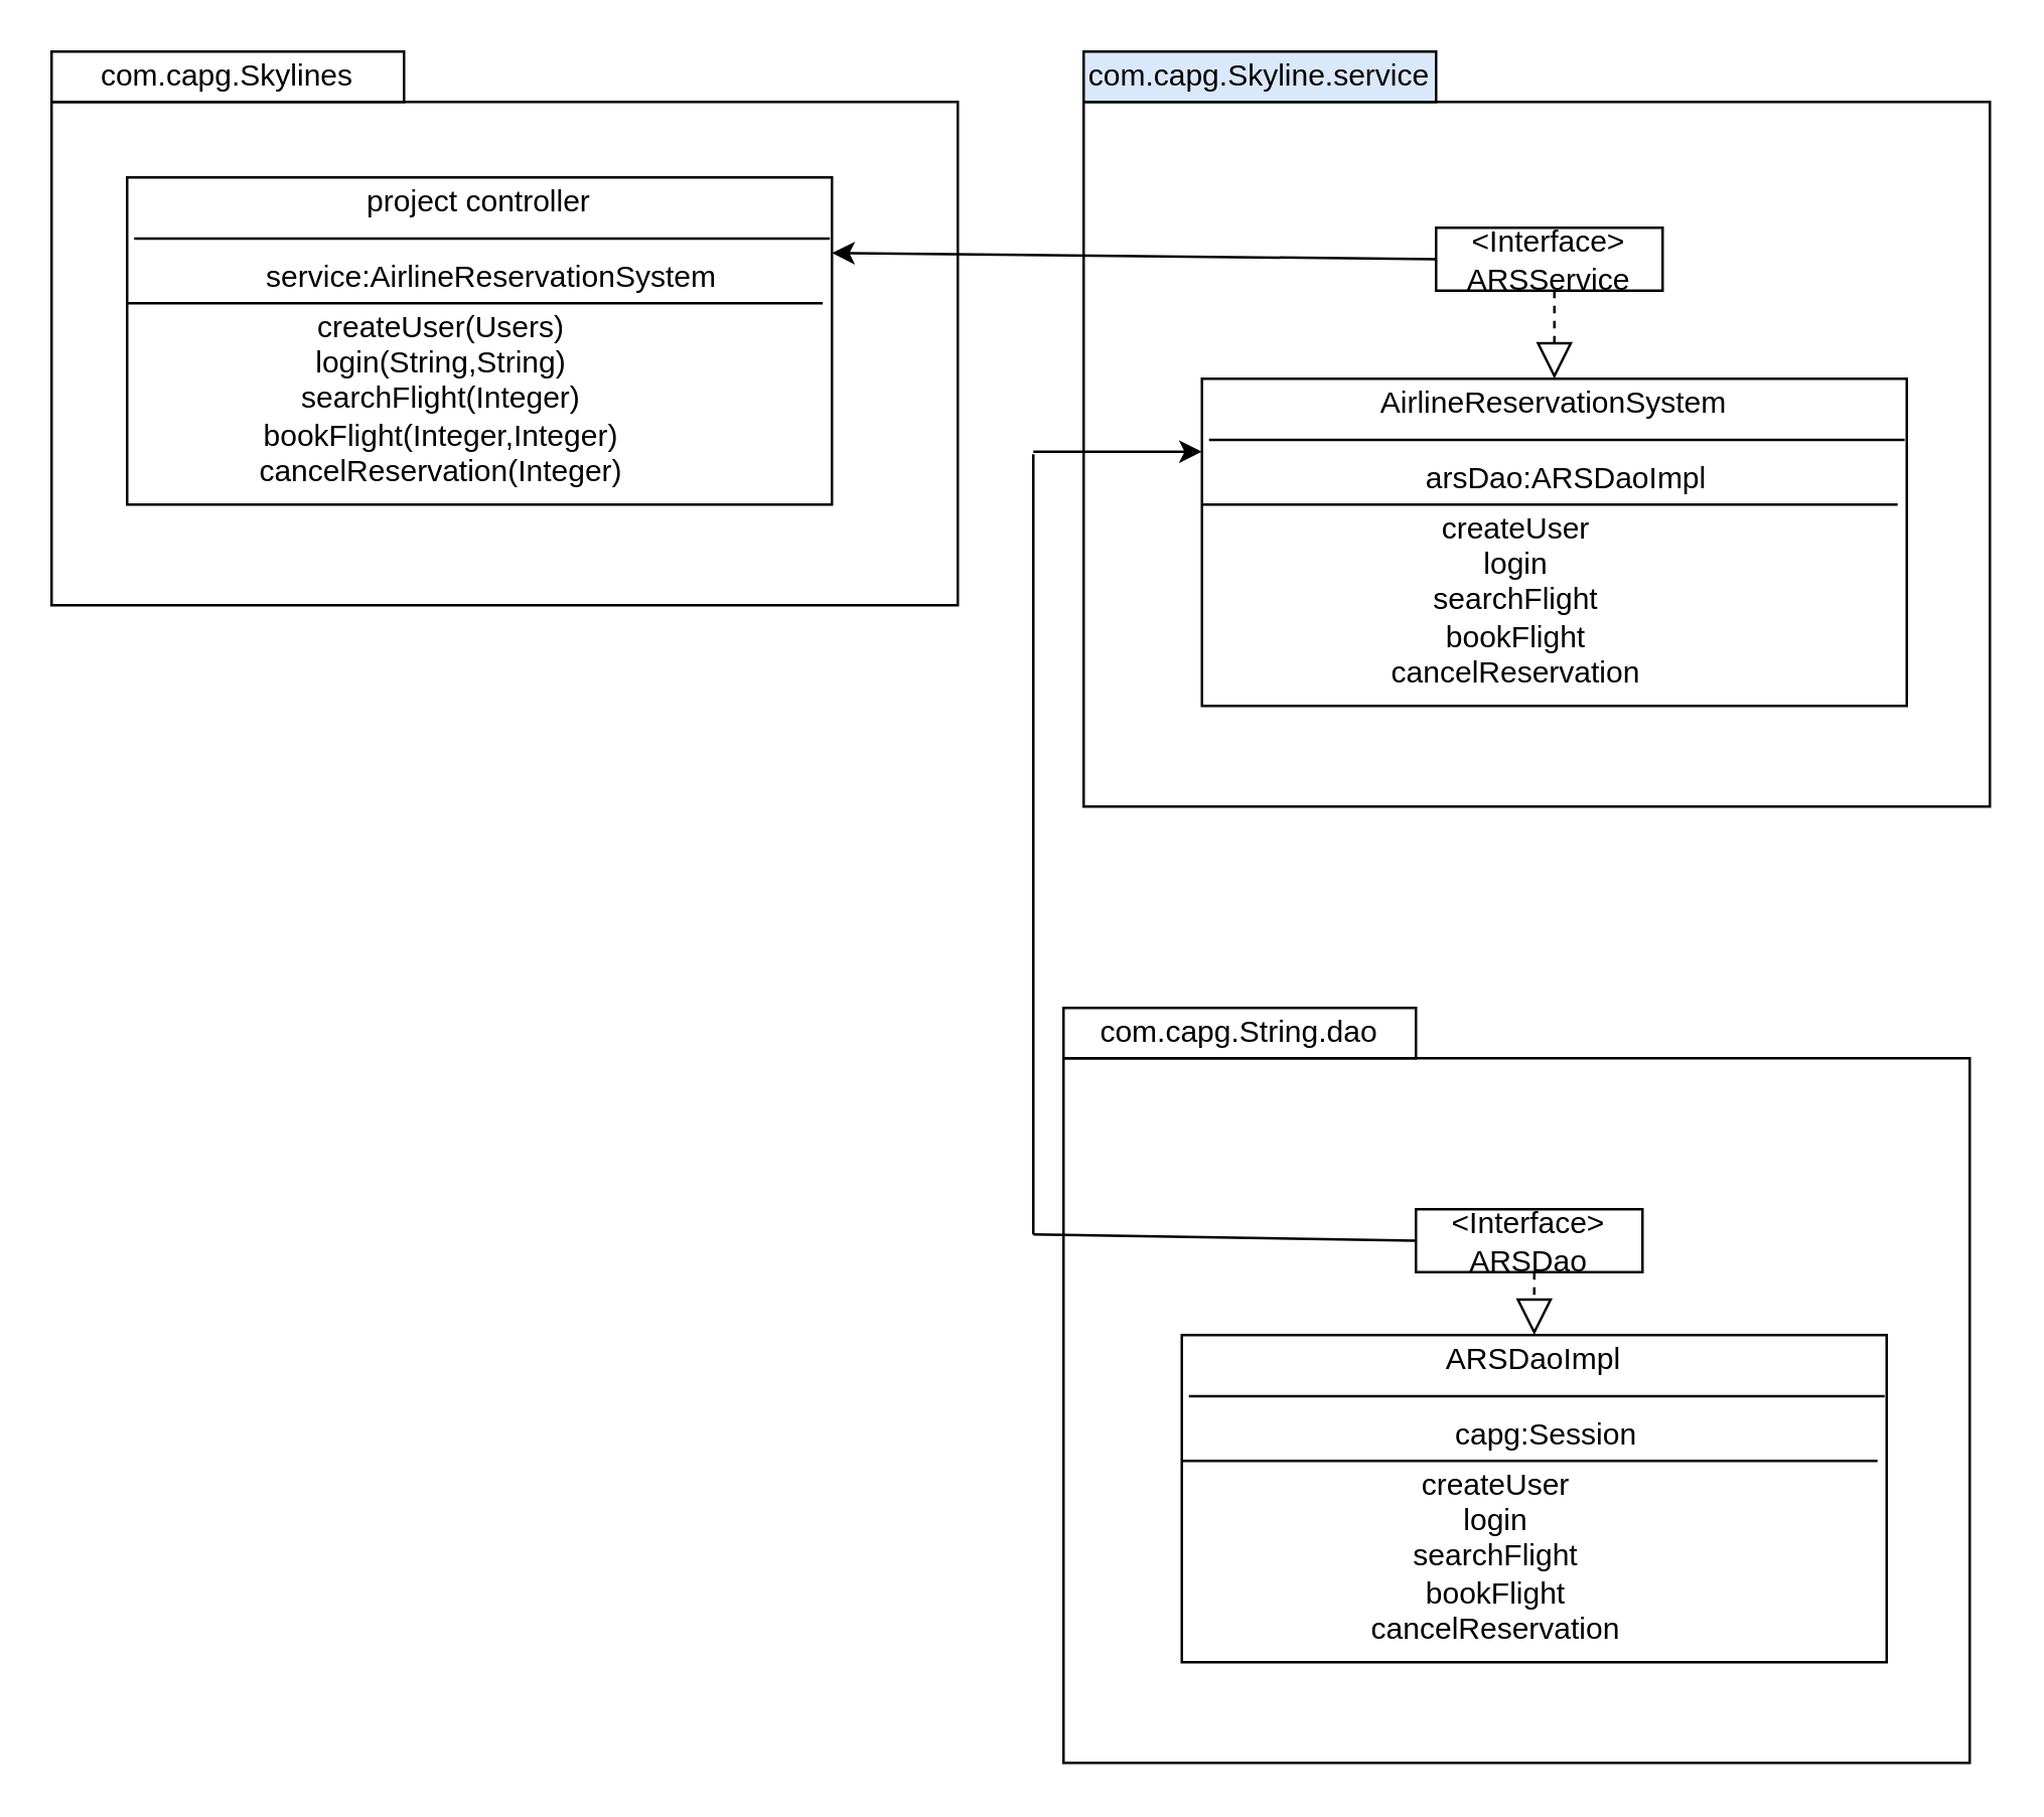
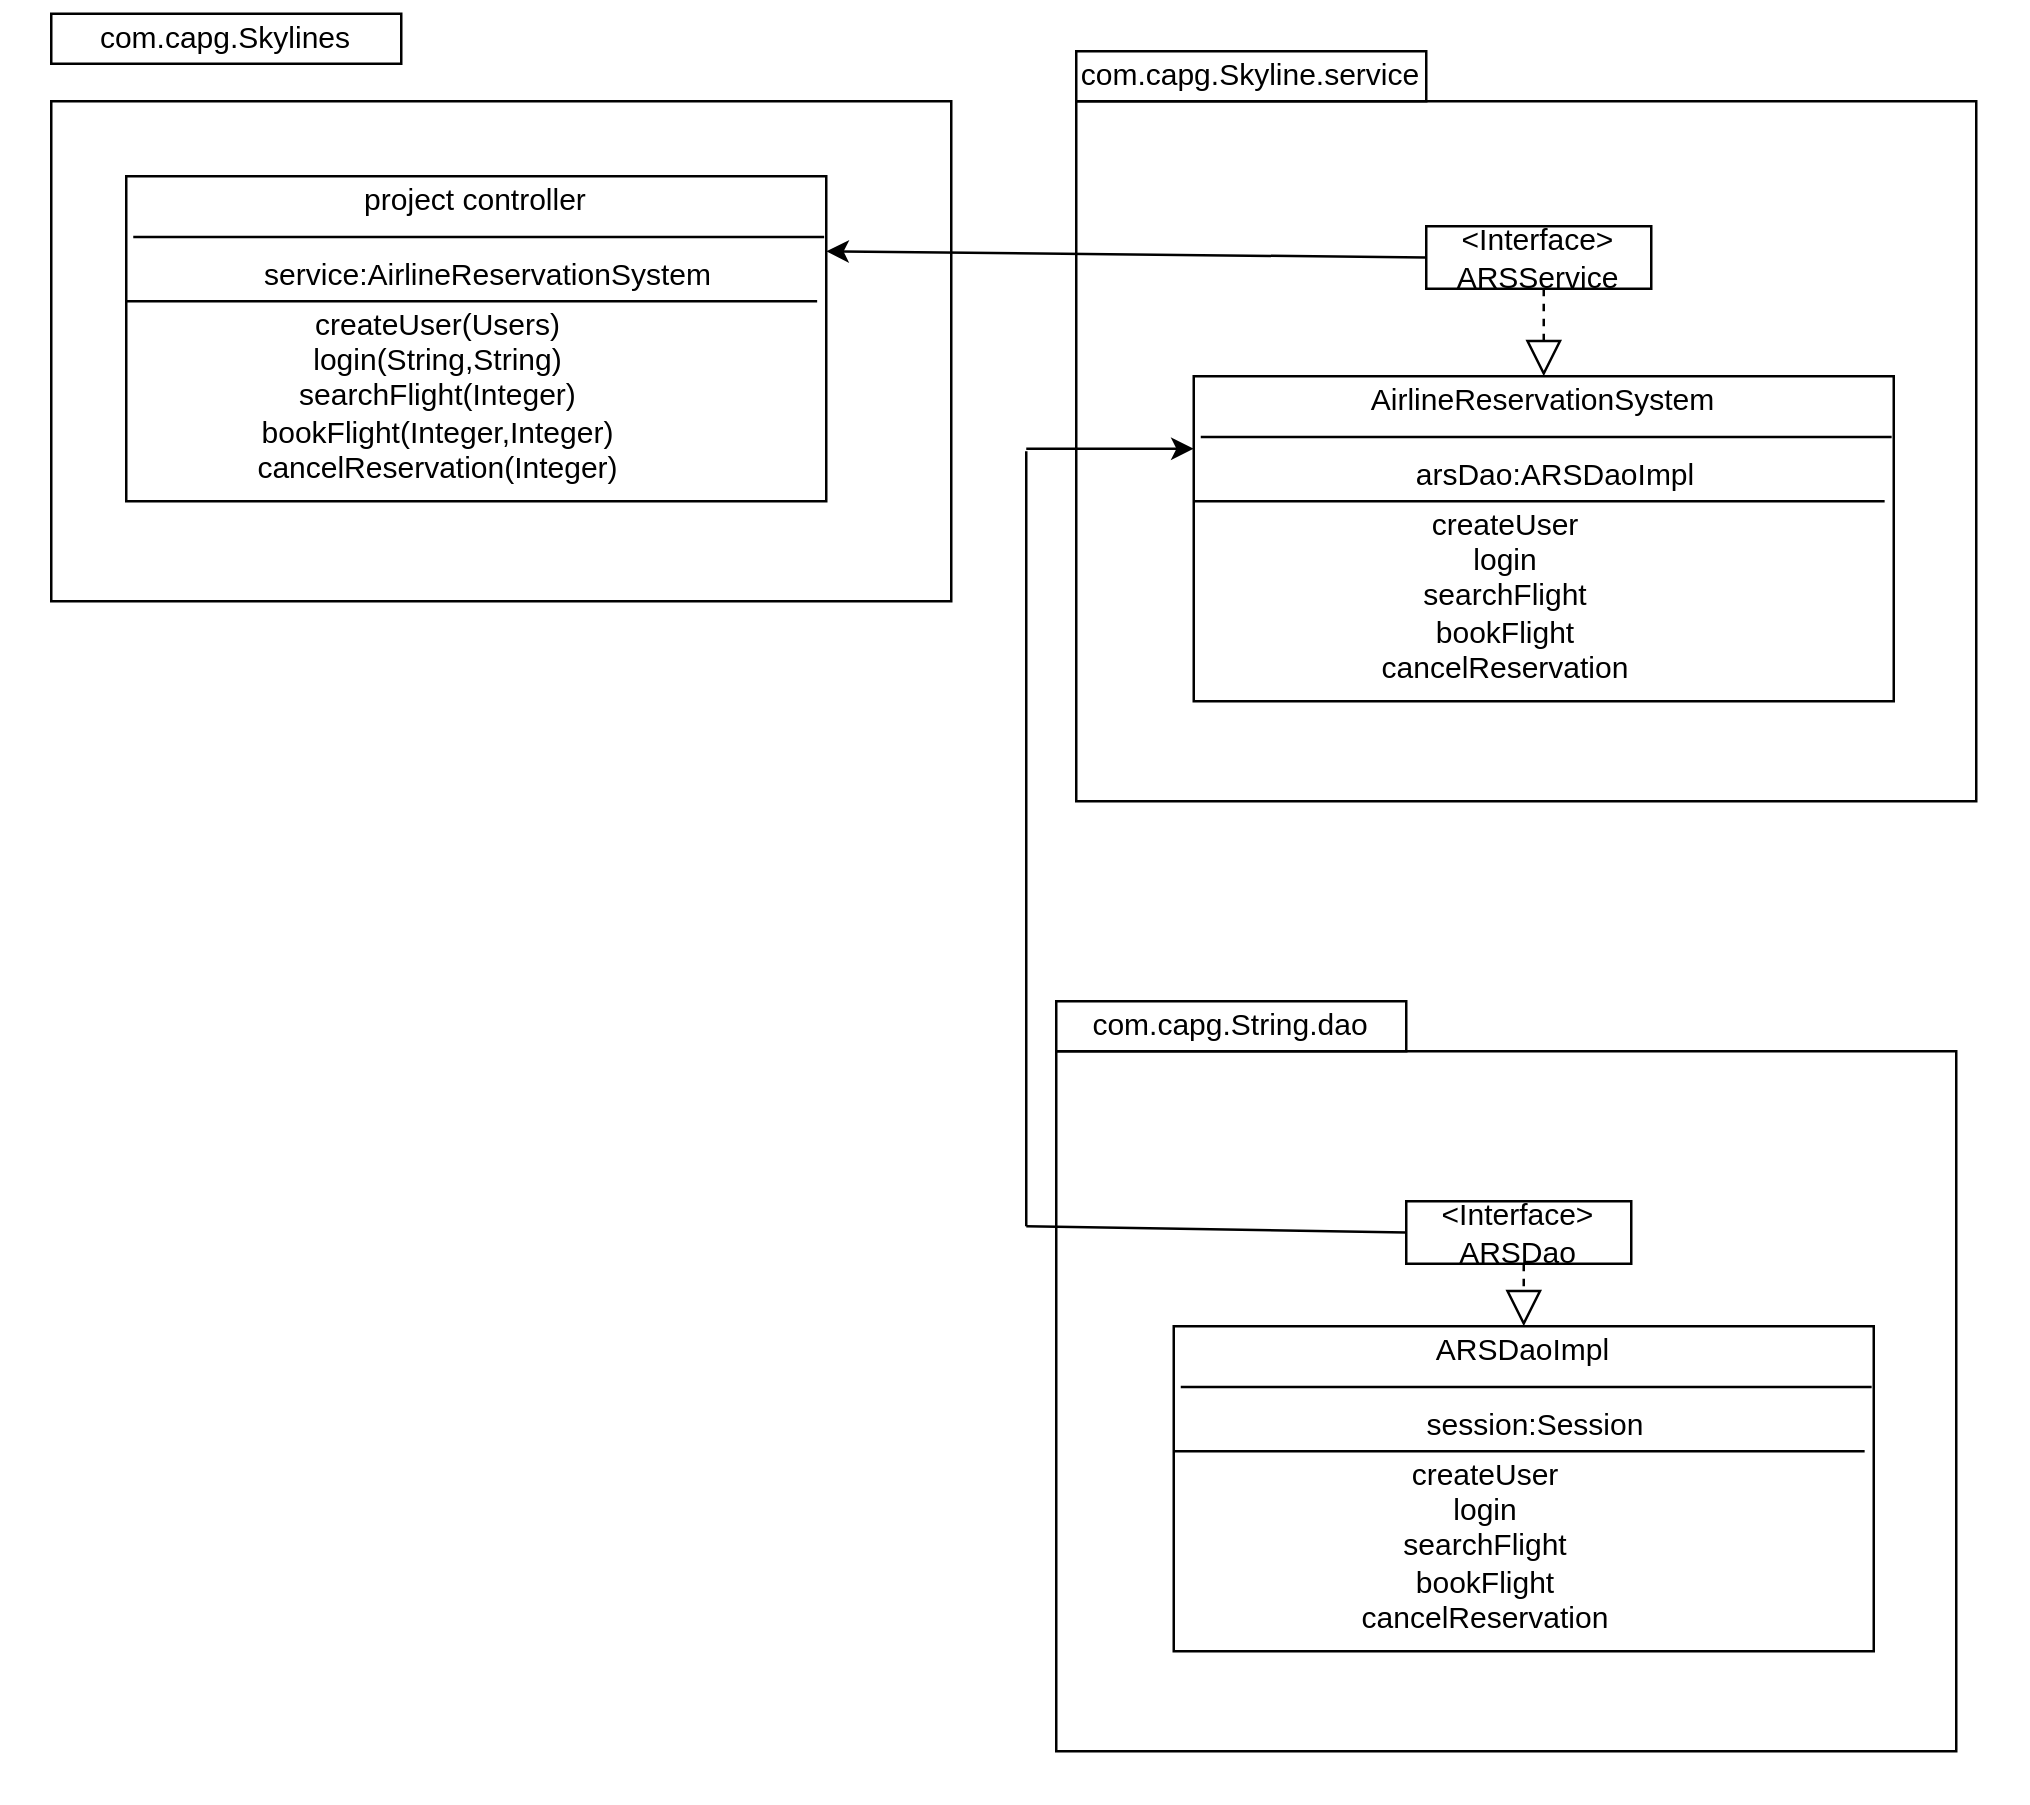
- <mxCell id="3" value="com.capg.Skylines" style="rounded=0;whiteSpace=wrap;html=1;" vertex="1" parent="1"><mxGeometry x="20" y="20" width="140" height="20" as="geometry" /></mxCell>
+ <mxCell id="3" value="com.capg.Skylines" style="rounded=0;whiteSpace=wrap;html=1;" vertex="1" parent="1"><mxGeometry x="20" y="5" width="140" height="20" as="geometry" /></mxCell>
- <mxCell id="7" value="com.capg.Skyline.service" style="rounded=0;whiteSpace=wrap;html=1;fillColor=#dae8fc;" vertex="1" parent="1"><mxGeometry x="430" y="20" width="140" height="20" as="geometry" /></mxCell>
+ <mxCell id="7" value="com.capg.Skyline.service" style="rounded=0;whiteSpace=wrap;html=1;" vertex="1" parent="1"><mxGeometry x="430" y="20" width="140" height="20" as="geometry" /></mxCell>
- <mxCell id="28" value="capg:Session" style="text;html=1;strokeColor=none;fillColor=none;align=center;verticalAlign=middle;whiteSpace=wrap;rounded=0;" vertex="1" parent="1"><mxGeometry x="579" y="560" width="70" height="20" as="geometry" /></mxCell>
+ <mxCell id="28" value="session:Session" style="text;html=1;strokeColor=none;fillColor=none;align=center;verticalAlign=middle;whiteSpace=wrap;rounded=0;" vertex="1" parent="1"><mxGeometry x="579" y="560" width="70" height="20" as="geometry" /></mxCell>
